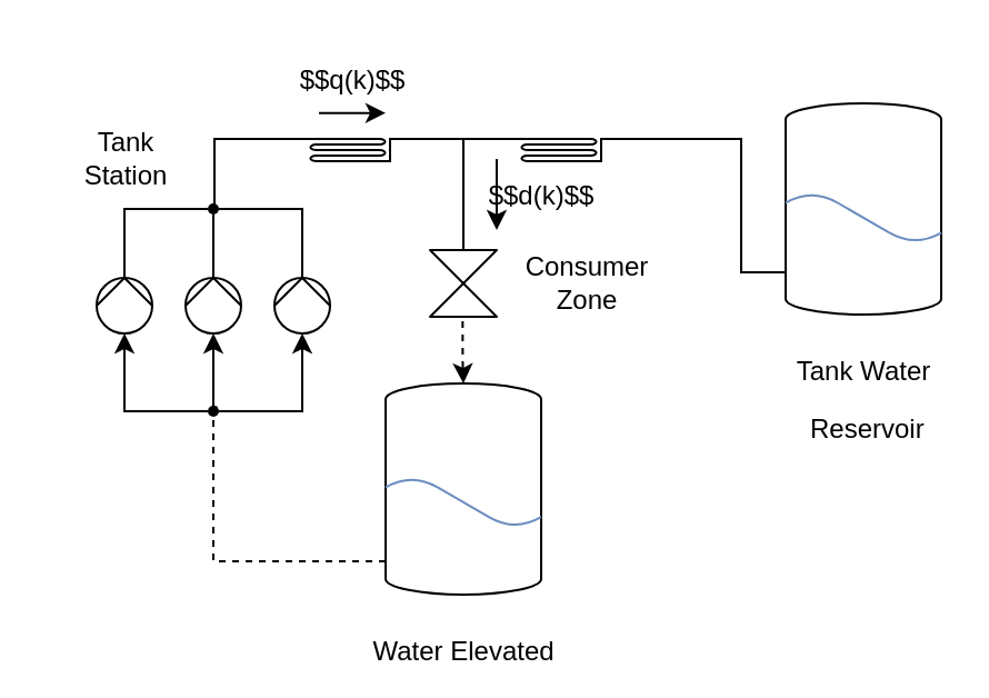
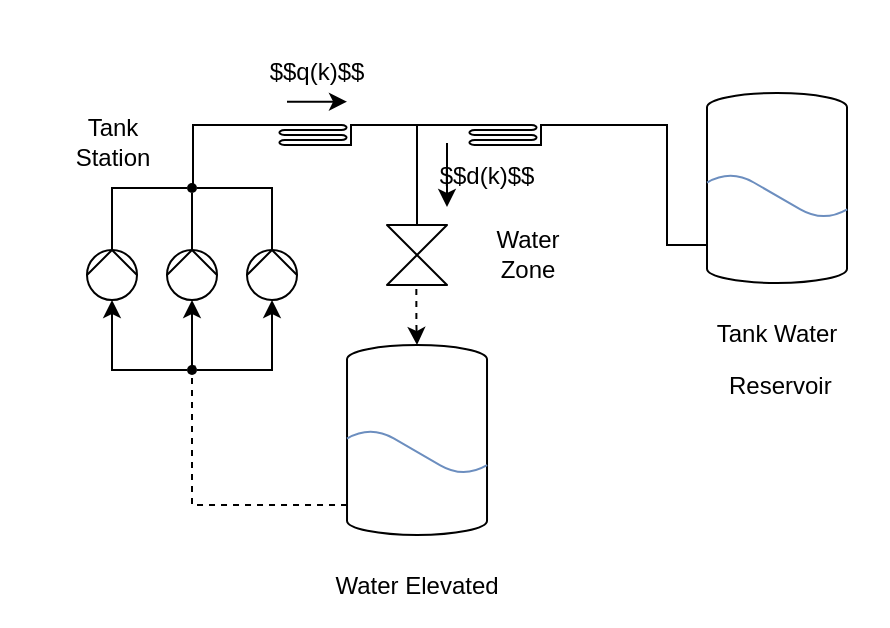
- <mxCell id="32" value="Consumer Zone" style="text;html=1;strokeColor=none;fillColor=none;align=center;verticalAlign=middle;whiteSpace=wrap;rounded=0;" parent="1" vertex="1"><mxGeometry x="234.23" y="112" width="60" height="30" as="geometry" /></mxCell>
+ <mxCell id="32" value="Water Zone" style="text;html=1;strokeColor=none;fillColor=none;align=center;verticalAlign=middle;whiteSpace=wrap;rounded=0;" parent="1" vertex="1"><mxGeometry x="234.23" y="112" width="60" height="30" as="geometry" /></mxCell>
